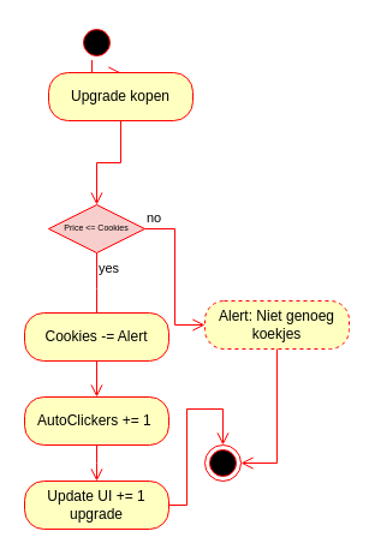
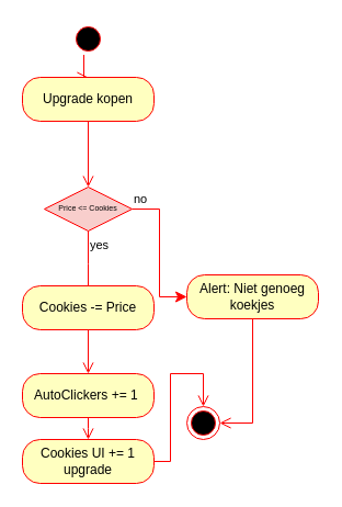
- <mxCell id="4" value="Upgrade kopen" style="rounded=1;whiteSpace=wrap;html=1;arcSize=40;fontColor=#000000;fillColor=#ffffc0;strokeColor=#ff0000;" parent="1" vertex="1"><mxGeometry x="40" y="60" width="120" height="40" as="geometry" /></mxCell>
+ <mxCell id="4" value="Upgrade kopen" style="rounded=1;whiteSpace=wrap;html=1;arcSize=40;fontColor=#000000;fillColor=#ffffc0;strokeColor=#ff0000;" parent="1" vertex="1"><mxGeometry x="20" y="70" width="120" height="40" as="geometry" /></mxCell>
- <mxCell id="7" value="no" style="edgeStyle=orthogonalEdgeStyle;html=1;align=left;verticalAlign=bottom;endArrow=open;endSize=8;strokeColor=#ff0000;rounded=0;entryX=0;entryY=0.5;entryDx=0;entryDy=0;" parent="1" source="6" edge="1" target="9"><mxGeometry x="-1" relative="1" as="geometry"><mxPoint x="220" y="190" as="targetPoint" /></mxGeometry></mxCell>
+ <mxCell id="7" value="no" style="edgeStyle=orthogonalEdgeStyle;html=1;align=left;verticalAlign=bottom;endArrow=classic;endSize=8;strokeColor=#ff0000;rounded=0;entryX=0;entryY=0.5;entryDx=0;entryDy=0;" parent="1" source="6" edge="1" target="9"><mxGeometry x="-1" relative="1" as="geometry"><mxPoint x="220" y="190" as="targetPoint" /></mxGeometry></mxCell>
- <mxCell id="9" value="Alert: Niet genoeg koekjes" style="rounded=1;whiteSpace=wrap;html=1;arcSize=40;fontColor=#000000;fillColor=#ffffc0;strokeColor=#ff0000;dashed=1;" parent="1" vertex="1"><mxGeometry x="170" y="250" width="120" height="40" as="geometry" /></mxCell>
+ <mxCell id="9" value="Alert: Niet genoeg koekjes" style="rounded=1;whiteSpace=wrap;html=1;arcSize=40;fontColor=#000000;fillColor=#ffffc0;strokeColor=#ff0000;" parent="1" vertex="1"><mxGeometry x="170" y="250" width="120" height="40" as="geometry" /></mxCell>
- <mxCell id="11" value="Cookies -= Alert" style="rounded=1;whiteSpace=wrap;html=1;arcSize=40;fontColor=#000000;fillColor=#ffffc0;strokeColor=#ff0000;" parent="1" vertex="1"><mxGeometry x="20" y="260" width="120" height="40" as="geometry" /></mxCell>
+ <mxCell id="11" value="Cookies -= Price" style="rounded=1;whiteSpace=wrap;html=1;arcSize=40;fontColor=#000000;fillColor=#ffffc0;strokeColor=#ff0000;" parent="1" vertex="1"><mxGeometry x="20" y="260" width="120" height="40" as="geometry" /></mxCell>
- <mxCell id="13" value="AutoClickers += 1&amp;nbsp;" style="rounded=1;whiteSpace=wrap;html=1;arcSize=40;fontColor=#000000;fillColor=#ffffc0;strokeColor=#ff0000;" parent="1" vertex="1"><mxGeometry x="20" y="330" width="120" height="40" as="geometry" /></mxCell>
+ <mxCell id="13" value="AutoClickers += 1&amp;nbsp;" style="rounded=1;whiteSpace=wrap;html=1;arcSize=40;fontColor=#000000;fillColor=#ffffc0;strokeColor=#ff0000;" parent="1" vertex="1"><mxGeometry x="20" y="340" width="120" height="40" as="geometry" /></mxCell>
- <mxCell id="14" value="Update UI += 1 upgrade" style="rounded=1;whiteSpace=wrap;html=1;arcSize=40;fontColor=#000000;fillColor=#ffffc0;strokeColor=#ff0000;" vertex="1" parent="1"><mxGeometry x="20" y="400" width="120" height="40" as="geometry" /></mxCell>
+ <mxCell id="14" value="Cookies UI += 1 upgrade" style="rounded=1;whiteSpace=wrap;html=1;arcSize=40;fontColor=#000000;fillColor=#ffffc0;strokeColor=#ff0000;" vertex="1" parent="1"><mxGeometry x="20" y="400" width="120" height="40" as="geometry" /></mxCell>
